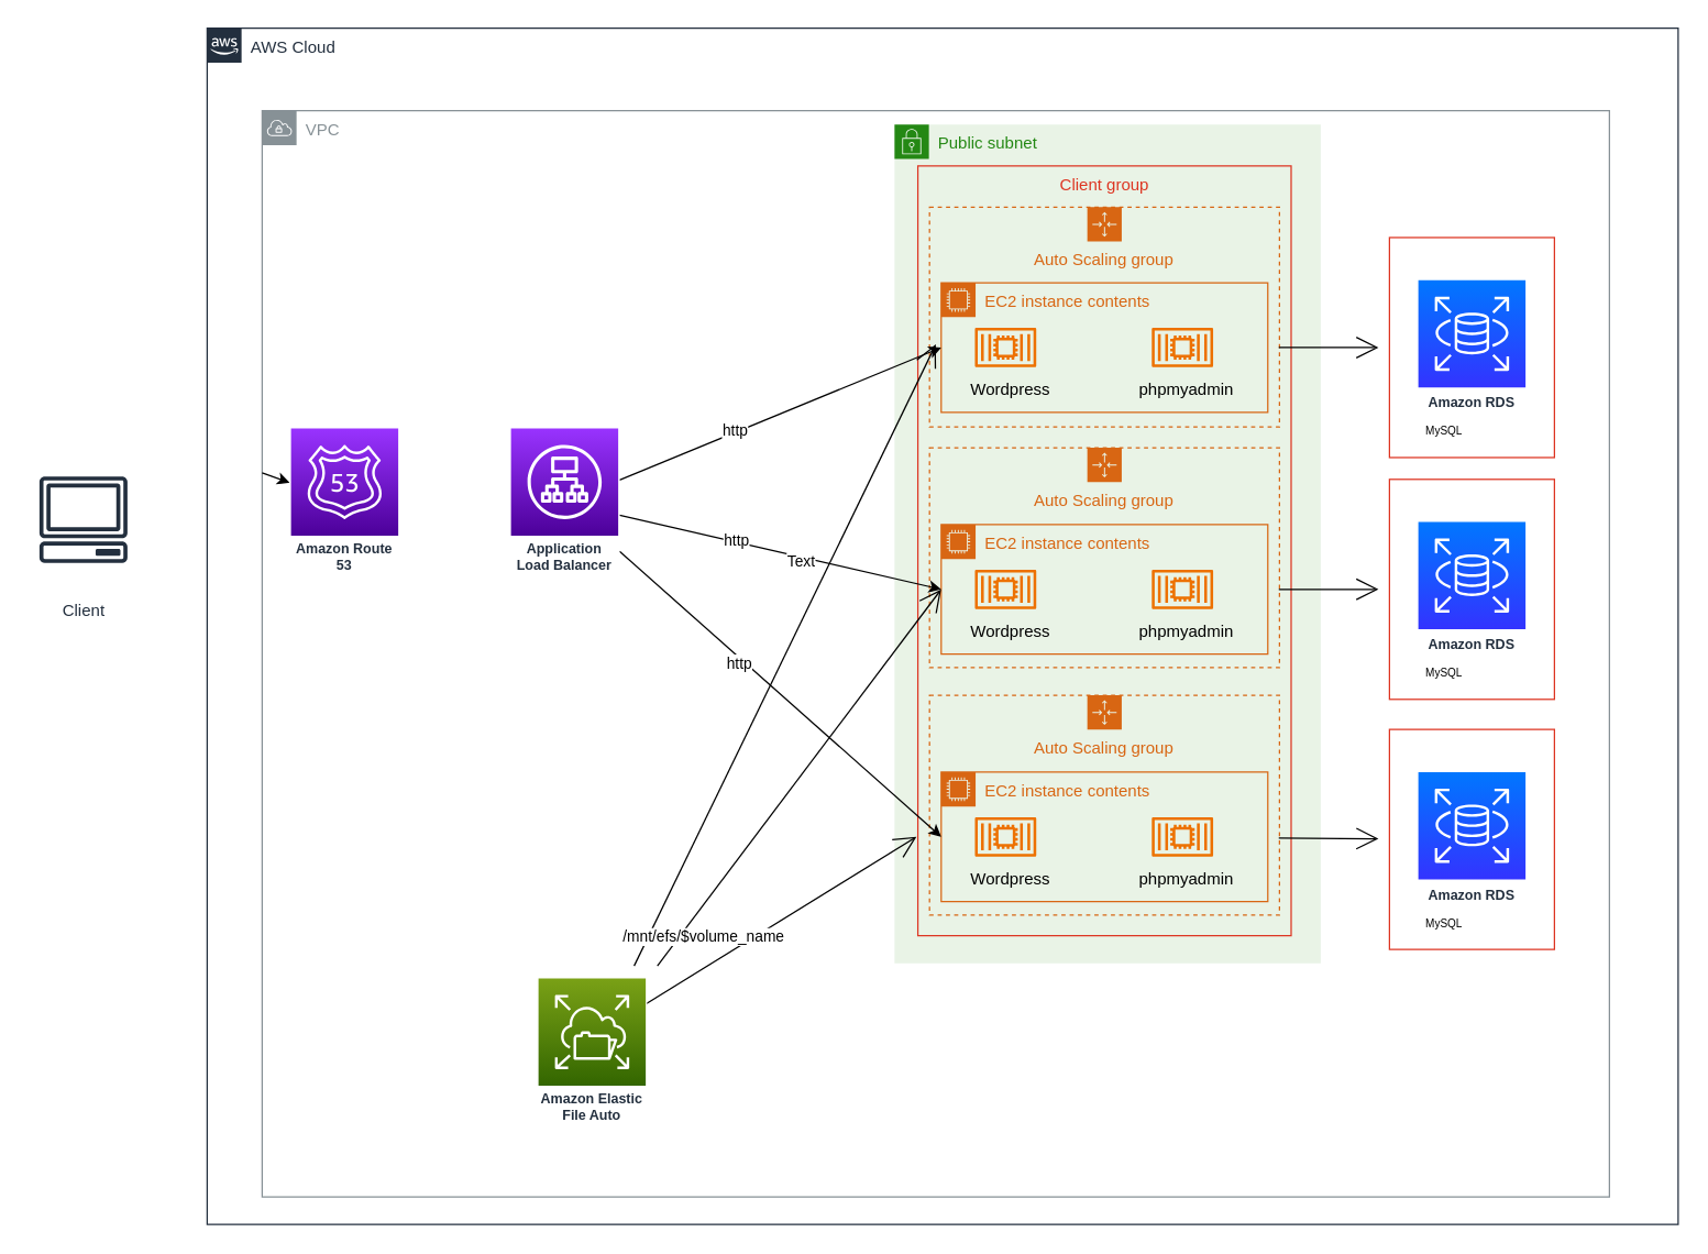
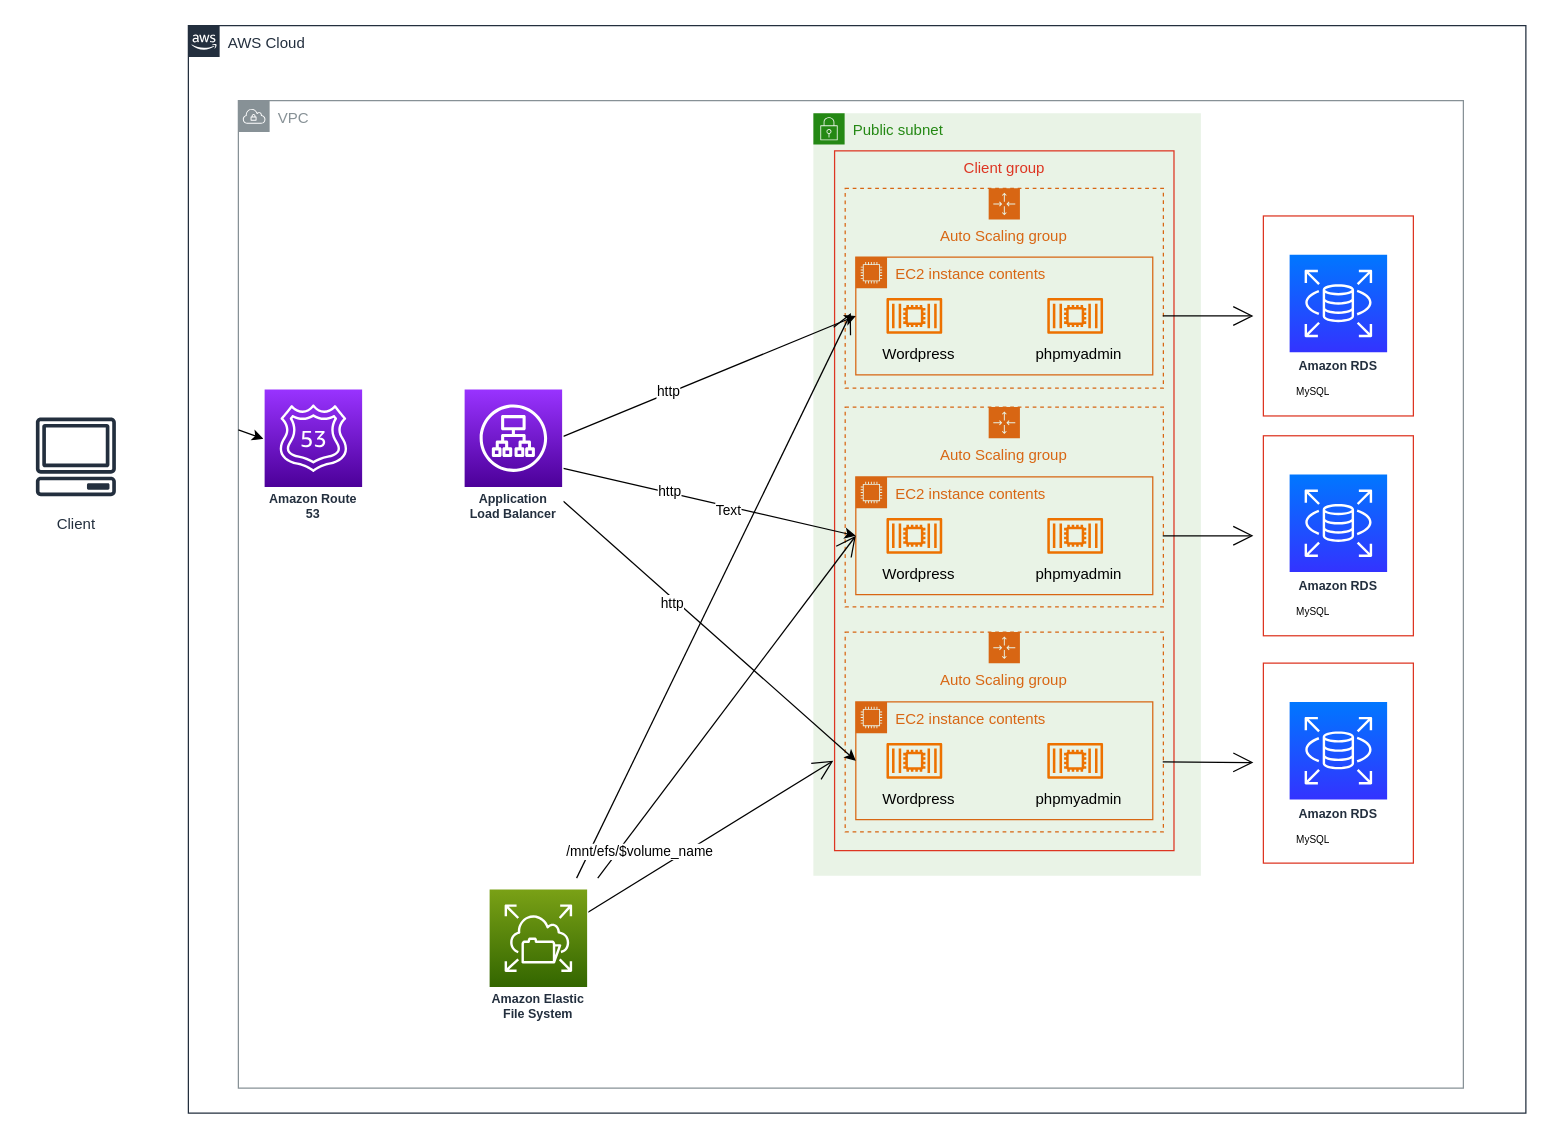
- <mxCell id="35" value="Client" style="sketch=0;outlineConnect=0;fontColor=#232F3E;gradientColor=none;strokeColor=#232F3E;fillColor=#ffffff;dashed=0;verticalLabelPosition=bottom;verticalAlign=top;align=center;html=1;fontSize=12;fontStyle=0;aspect=fixed;shape=mxgraph.aws4.resourceIcon;resIcon=mxgraph.aws4.client;" parent="1" vertex="1"><mxGeometry x="20" y="325" width="80" height="105" as="geometry" /></mxCell>
+ <mxCell id="35" value="Client" style="sketch=0;outlineConnect=0;fontColor=#232F3E;gradientColor=none;strokeColor=#232F3E;fillColor=#ffffff;dashed=0;verticalLabelPosition=bottom;verticalAlign=top;align=center;html=1;fontSize=12;fontStyle=0;aspect=fixed;shape=mxgraph.aws4.resourceIcon;resIcon=mxgraph.aws4.client;" parent="1" vertex="1"><mxGeometry x="20" y="325" width="80" height="80" as="geometry" /></mxCell>
- <mxCell id="37" value="Amazon Elastic File Auto" style="sketch=0;outlineConnect=0;fontColor=#232F3E;gradientColor=#336600;strokeColor=#ffffff;fillColor=#7AA116;dashed=0;verticalLabelPosition=middle;verticalAlign=bottom;align=center;html=1;whiteSpace=wrap;fontSize=10;fontStyle=1;spacing=3;shape=mxgraph.aws4.productIcon;prIcon=mxgraph.aws4.elastic_file_system;" parent="1" vertex="1"><mxGeometry x="390" y="710" width="80" height="110" as="geometry" /></mxCell>
+ <mxCell id="37" value="Amazon Elastic File System" style="sketch=0;outlineConnect=0;fontColor=#232F3E;gradientColor=#336600;strokeColor=#ffffff;fillColor=#7AA116;dashed=0;verticalLabelPosition=middle;verticalAlign=bottom;align=center;html=1;whiteSpace=wrap;fontSize=10;fontStyle=1;spacing=3;shape=mxgraph.aws4.productIcon;prIcon=mxgraph.aws4.elastic_file_system;" parent="1" vertex="1"><mxGeometry x="390" y="710" width="80" height="110" as="geometry" /></mxCell>
